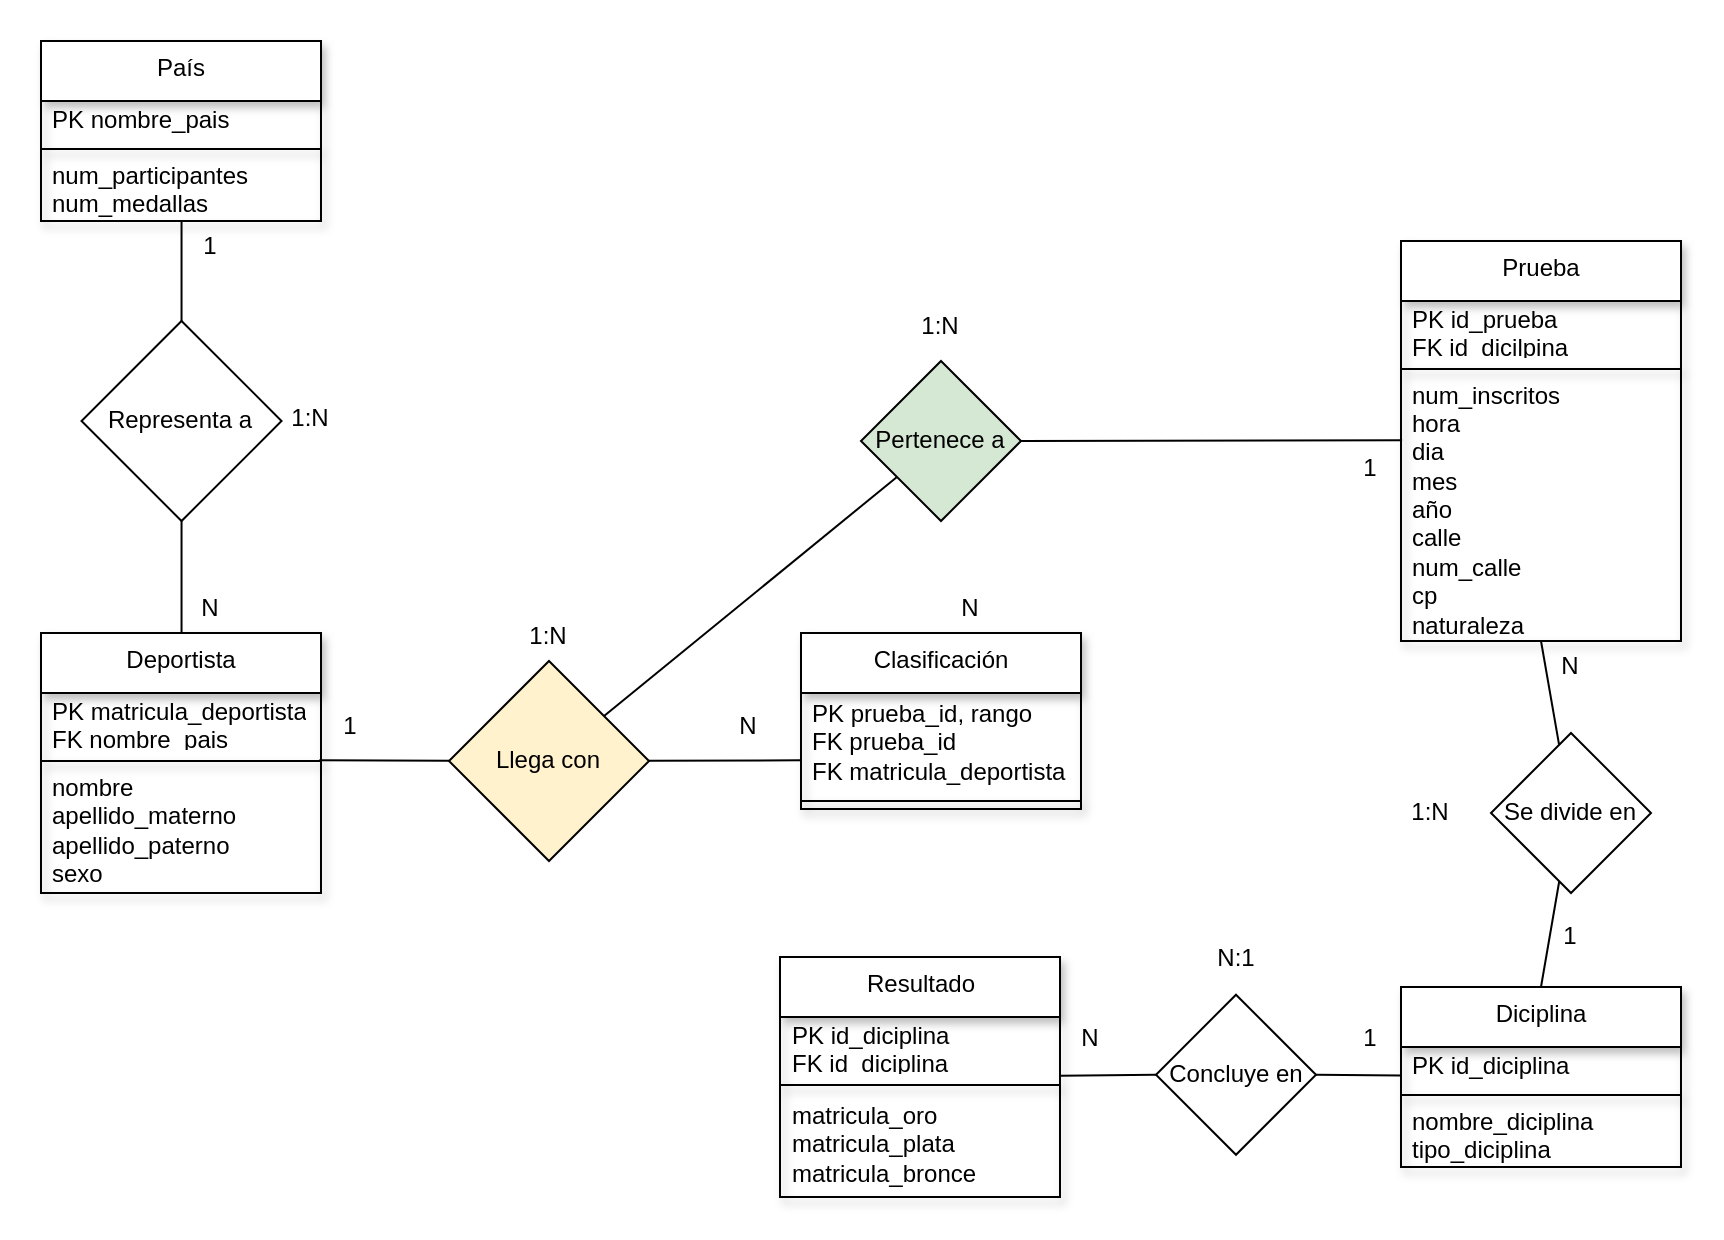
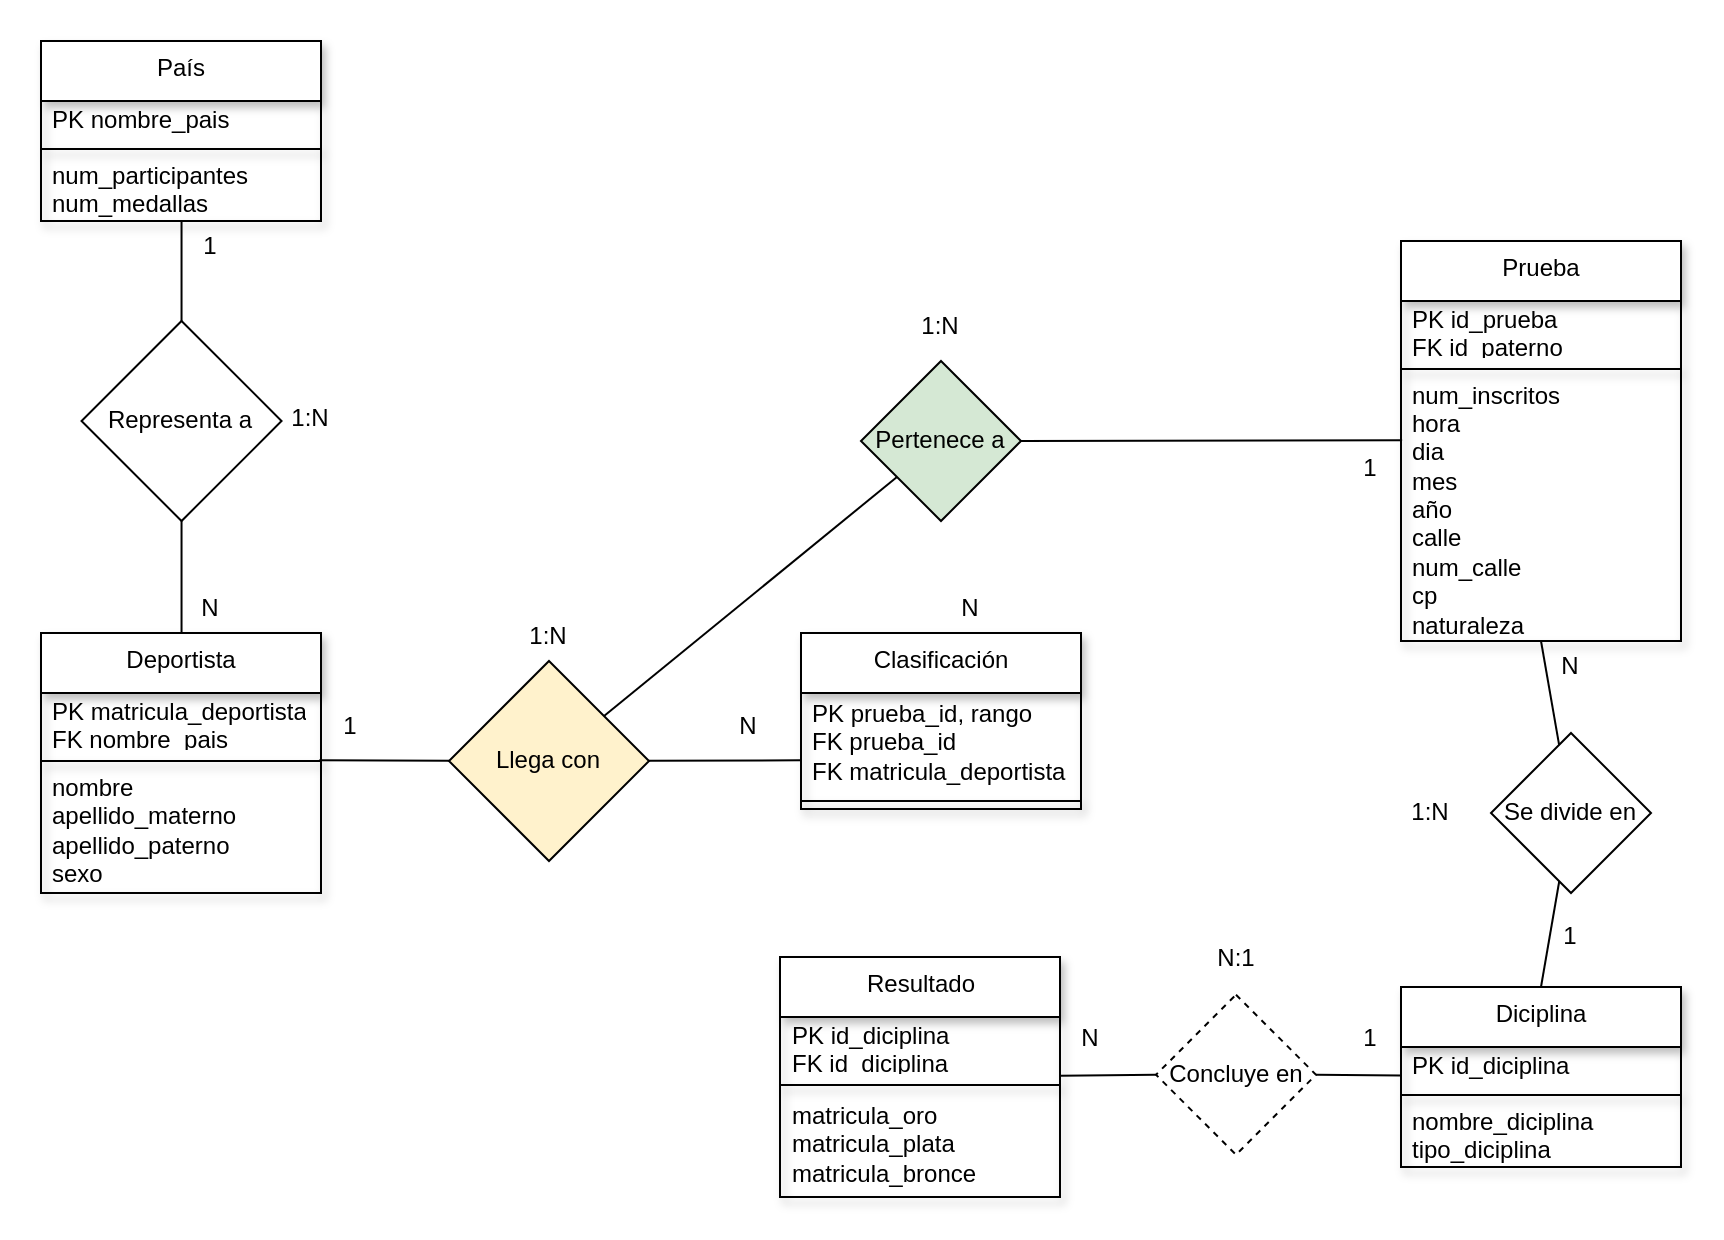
- <mxCell id="26" value="PK id_prueba&lt;br&gt;FK id_dicilpina" style="text;html=1;strokeColor=none;fillColor=none;align=left;verticalAlign=middle;spacingLeft=4;spacingRight=4;overflow=hidden;rotatable=0;points=[[0,0.5],[1,0.5]];portConstraint=eastwest;shadow=1;" vertex="1" parent="25"><mxGeometry y="30" width="140" height="30" as="geometry" /></mxCell>
+ <mxCell id="26" value="PK id_prueba&lt;br&gt;FK id_paterno" style="text;html=1;strokeColor=none;fillColor=none;align=left;verticalAlign=middle;spacingLeft=4;spacingRight=4;overflow=hidden;rotatable=0;points=[[0,0.5],[1,0.5]];portConstraint=eastwest;shadow=1;" vertex="1" parent="25"><mxGeometry y="30" width="140" height="30" as="geometry" /></mxCell>
- <mxCell id="51" value="Concluye en" style="rhombus;whiteSpace=wrap;html=1;" vertex="1" parent="1"><mxGeometry x="577.5" y="496.87" width="80" height="80" as="geometry" /></mxCell>
+ <mxCell id="51" value="Concluye en" style="rhombus;whiteSpace=wrap;html=1;dashed=1;" vertex="1" parent="1"><mxGeometry x="577.5" y="496.87" width="80" height="80" as="geometry" /></mxCell>
